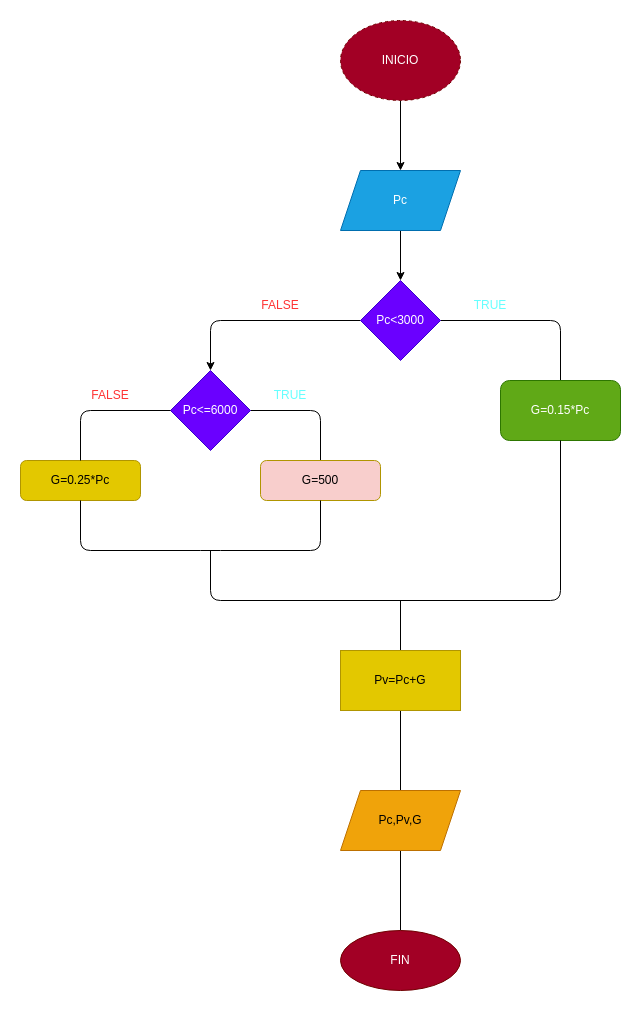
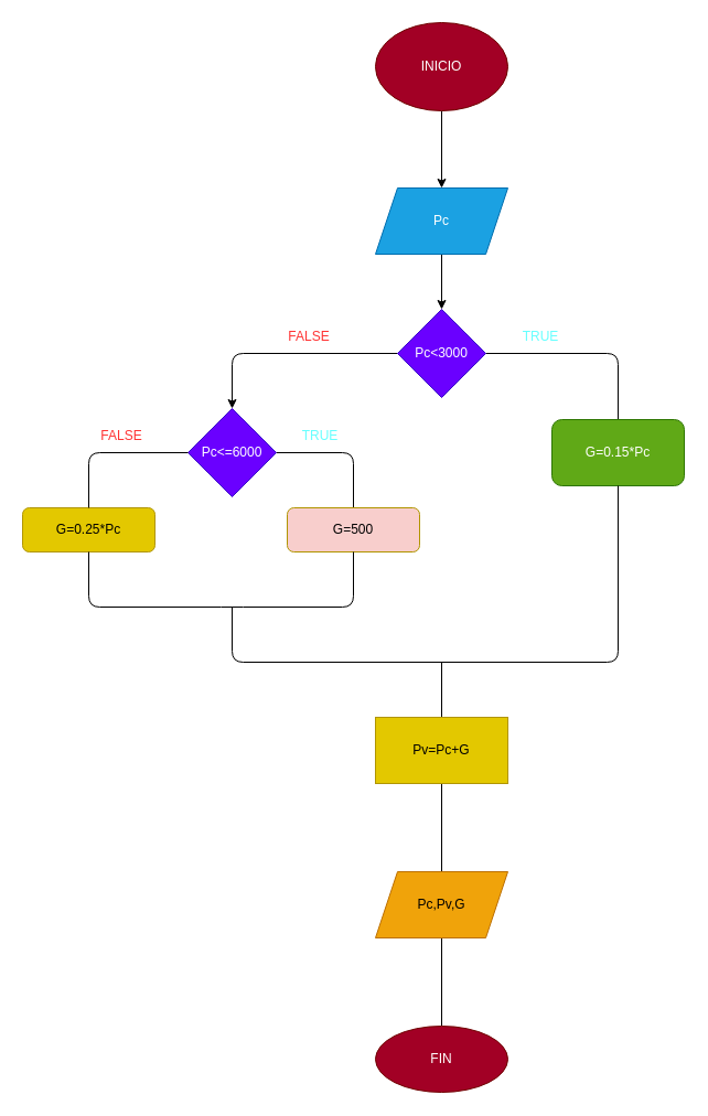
- <mxCell id="3" value="INICIO" style="ellipse;whiteSpace=wrap;html=1;fillColor=#a20025;fontColor=#ffffff;strokeColor=#6F0000;dashed=1;" vertex="1" parent="1"><mxGeometry x="340" y="20" width="120" height="80" as="geometry" /></mxCell>
+ <mxCell id="3" value="INICIO" style="ellipse;whiteSpace=wrap;html=1;fillColor=#a20025;fontColor=#ffffff;strokeColor=#6F0000;" vertex="1" parent="1"><mxGeometry x="340" y="20" width="120" height="80" as="geometry" /></mxCell>
